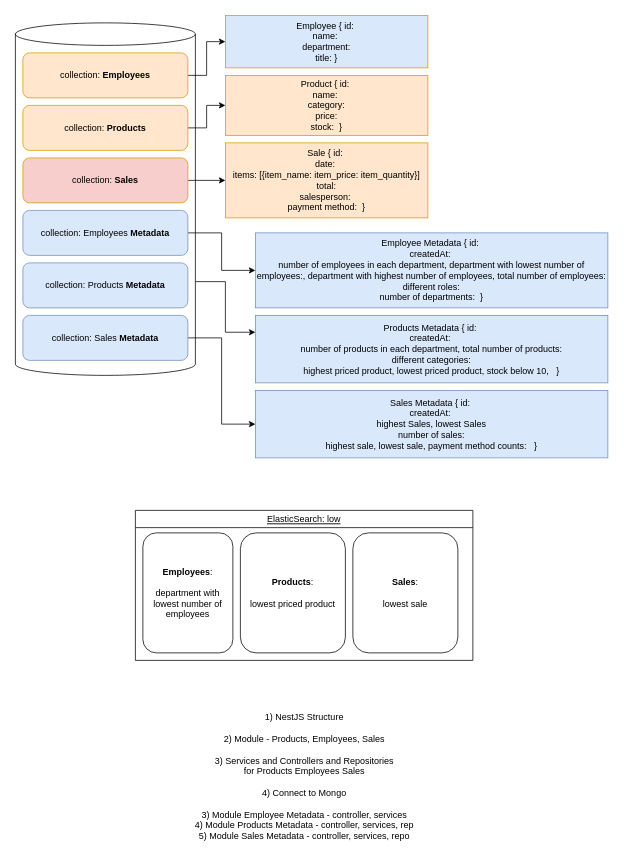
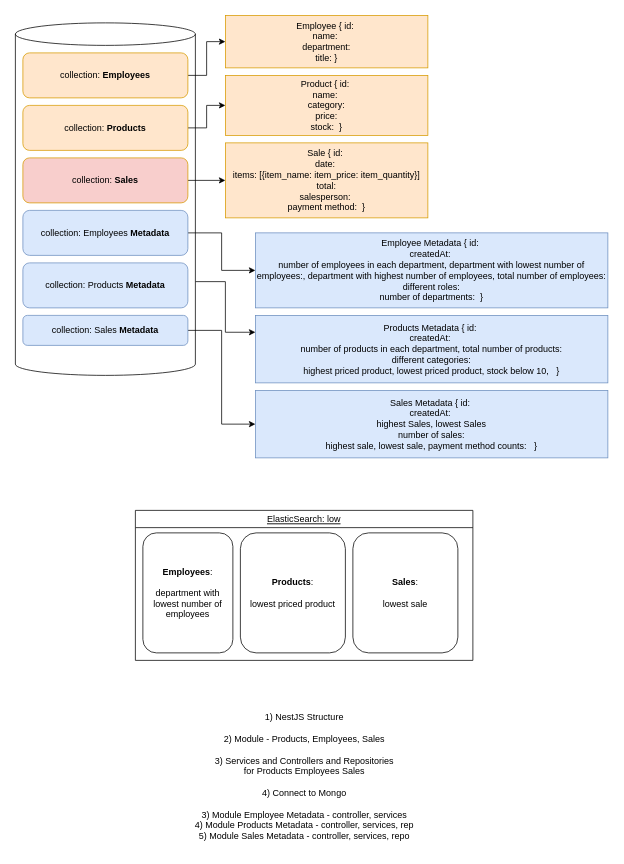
- <mxCell id="12" value="Employee { id:&amp;nbsp;&lt;br&gt;name:&amp;nbsp;&lt;br&gt;department:&lt;br&gt;title: }" style="rounded=0;whiteSpace=wrap;html=1;fillColor=#dae8fc;strokeColor=#d79b00;" vertex="1" parent="1"><mxGeometry x="300" y="20" width="270" height="70" as="geometry" /></mxCell>
+ <mxCell id="12" value="Employee { id:&amp;nbsp;&lt;br&gt;name:&amp;nbsp;&lt;br&gt;department:&lt;br&gt;title: }" style="rounded=0;whiteSpace=wrap;html=1;fillColor=#ffe6cc;strokeColor=#d79b00;" vertex="1" parent="1"><mxGeometry x="300" y="20" width="270" height="70" as="geometry" /></mxCell>
- <mxCell id="11" value="collection: Sales&amp;nbsp;&lt;b&gt;Metadata&lt;/b&gt;" style="rounded=1;whiteSpace=wrap;html=1;fillColor=#dae8fc;strokeColor=#6c8ebf;" vertex="1" parent="1"><mxGeometry x="30" y="420" width="220" height="60" as="geometry" /></mxCell>
+ <mxCell id="11" value="collection: Sales&amp;nbsp;&lt;b&gt;Metadata&lt;/b&gt;" style="rounded=1;whiteSpace=wrap;html=1;fillColor=#dae8fc;strokeColor=#6c8ebf;" vertex="1" parent="1"><mxGeometry x="30" y="420" width="220" height="40" as="geometry" /></mxCell>
